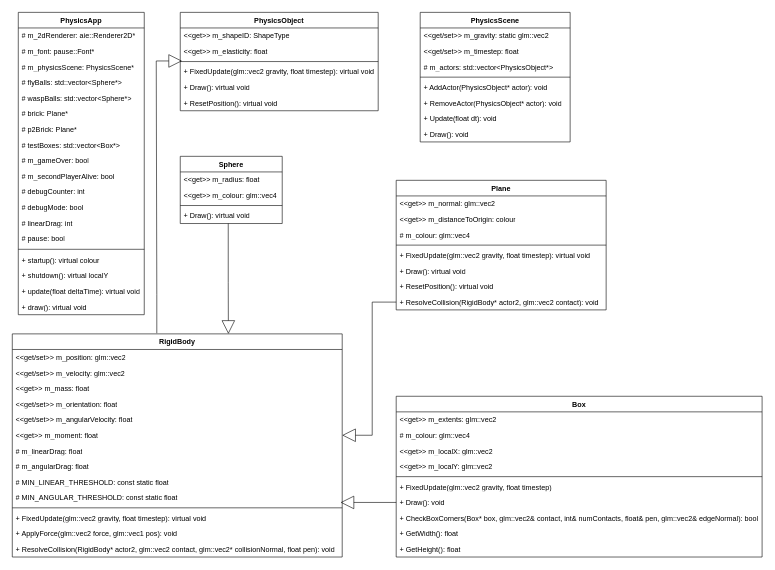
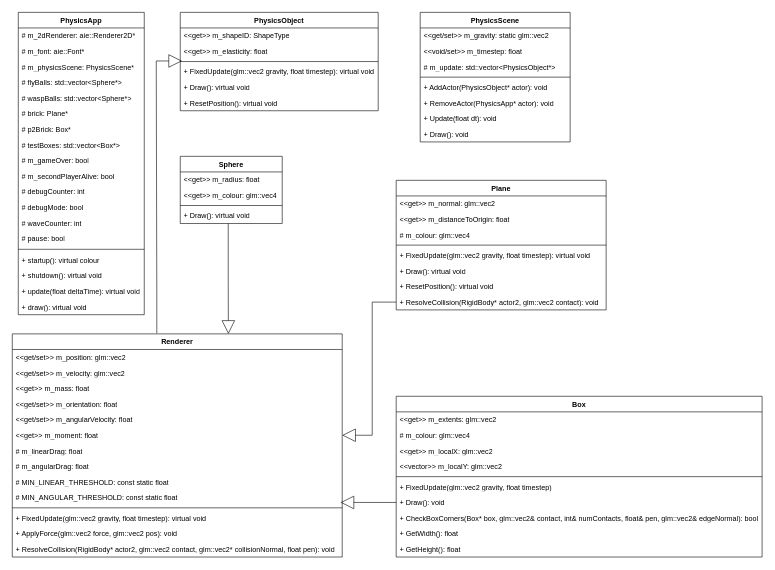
- <mxCell id="4" value="# m_font: pause::Font*" style="text;strokeColor=none;fillColor=none;align=left;verticalAlign=top;spacingLeft=4;spacingRight=4;overflow=hidden;rotatable=0;points=[[0,0.5],[1,0.5]];portConstraint=eastwest;whiteSpace=wrap;html=1;" parent="2" vertex="1"><mxGeometry y="52" width="210" height="26" as="geometry" /></mxCell>
+ <mxCell id="4" value="# m_font: aie::Font*" style="text;strokeColor=none;fillColor=none;align=left;verticalAlign=top;spacingLeft=4;spacingRight=4;overflow=hidden;rotatable=0;points=[[0,0.5],[1,0.5]];portConstraint=eastwest;whiteSpace=wrap;html=1;" parent="2" vertex="1"><mxGeometry y="52" width="210" height="26" as="geometry" /></mxCell>
- <mxCell id="31" value="&amp;lt;&amp;lt;get/set&amp;gt;&amp;gt; m_timestep: float" style="text;strokeColor=none;fillColor=none;align=left;verticalAlign=top;spacingLeft=4;spacingRight=4;overflow=hidden;rotatable=0;points=[[0,0.5],[1,0.5]];portConstraint=eastwest;whiteSpace=wrap;html=1;" parent="29" vertex="1"><mxGeometry y="52" width="250" height="26" as="geometry" /></mxCell>
+ <mxCell id="31" value="&amp;lt;&amp;lt;void/set&amp;gt;&amp;gt; m_timestep: float" style="text;strokeColor=none;fillColor=none;align=left;verticalAlign=top;spacingLeft=4;spacingRight=4;overflow=hidden;rotatable=0;points=[[0,0.5],[1,0.5]];portConstraint=eastwest;whiteSpace=wrap;html=1;" parent="29" vertex="1"><mxGeometry y="52" width="250" height="26" as="geometry" /></mxCell>
- <mxCell id="32" value="# m_actors: std::vector&amp;lt;PhysicsObject*&amp;gt;" style="text;strokeColor=none;fillColor=none;align=left;verticalAlign=top;spacingLeft=4;spacingRight=4;overflow=hidden;rotatable=0;points=[[0,0.5],[1,0.5]];portConstraint=eastwest;whiteSpace=wrap;html=1;" parent="29" vertex="1"><mxGeometry y="78" width="250" height="26" as="geometry" /></mxCell>
+ <mxCell id="32" value="# m_update: std::vector&amp;lt;PhysicsObject*&amp;gt;" style="text;strokeColor=none;fillColor=none;align=left;verticalAlign=top;spacingLeft=4;spacingRight=4;overflow=hidden;rotatable=0;points=[[0,0.5],[1,0.5]];portConstraint=eastwest;whiteSpace=wrap;html=1;" parent="29" vertex="1"><mxGeometry y="78" width="250" height="26" as="geometry" /></mxCell>
- <mxCell id="35" value="+ RemoveActor(PhysicsObject* actor): void" style="text;strokeColor=none;fillColor=none;align=left;verticalAlign=top;spacingLeft=4;spacingRight=4;overflow=hidden;rotatable=0;points=[[0,0.5],[1,0.5]];portConstraint=eastwest;whiteSpace=wrap;html=1;" parent="29" vertex="1"><mxGeometry y="138" width="250" height="26" as="geometry" /></mxCell>
+ <mxCell id="35" value="+ RemoveActor(PhysicsApp* actor): void" style="text;strokeColor=none;fillColor=none;align=left;verticalAlign=top;spacingLeft=4;spacingRight=4;overflow=hidden;rotatable=0;points=[[0,0.5],[1,0.5]];portConstraint=eastwest;whiteSpace=wrap;html=1;" parent="29" vertex="1"><mxGeometry y="138" width="250" height="26" as="geometry" /></mxCell>
- <mxCell id="9" value="# p2Brick: Plane*" style="text;strokeColor=none;fillColor=none;align=left;verticalAlign=top;spacingLeft=4;spacingRight=4;overflow=hidden;rotatable=0;points=[[0,0.5],[1,0.5]];portConstraint=eastwest;whiteSpace=wrap;html=1;" vertex="1" parent="2"><mxGeometry y="182" width="210" height="26" as="geometry" /></mxCell>
+ <mxCell id="9" value="# p2Brick: Box*" style="text;strokeColor=none;fillColor=none;align=left;verticalAlign=top;spacingLeft=4;spacingRight=4;overflow=hidden;rotatable=0;points=[[0,0.5],[1,0.5]];portConstraint=eastwest;whiteSpace=wrap;html=1;" vertex="1" parent="2"><mxGeometry y="182" width="210" height="26" as="geometry" /></mxCell>
- <mxCell id="60" value="&amp;lt;&amp;lt;get&amp;gt;&amp;gt; m_distanceToOrigin: colour" style="text;strokeColor=none;fillColor=none;align=left;verticalAlign=top;spacingLeft=4;spacingRight=4;overflow=hidden;rotatable=0;points=[[0,0.5],[1,0.5]];portConstraint=eastwest;whiteSpace=wrap;html=1;" parent="58" vertex="1"><mxGeometry y="52" width="350" height="26" as="geometry" /></mxCell>
+ <mxCell id="60" value="&amp;lt;&amp;lt;get&amp;gt;&amp;gt; m_distanceToOrigin: float" style="text;strokeColor=none;fillColor=none;align=left;verticalAlign=top;spacingLeft=4;spacingRight=4;overflow=hidden;rotatable=0;points=[[0,0.5],[1,0.5]];portConstraint=eastwest;whiteSpace=wrap;html=1;" parent="58" vertex="1"><mxGeometry y="52" width="350" height="26" as="geometry" /></mxCell>
- <mxCell id="15" value="# linearDrag: int" style="text;strokeColor=none;fillColor=none;align=left;verticalAlign=top;spacingLeft=4;spacingRight=4;overflow=hidden;rotatable=0;points=[[0,0.5],[1,0.5]];portConstraint=eastwest;whiteSpace=wrap;html=1;" vertex="1" parent="2"><mxGeometry y="338" width="210" height="26" as="geometry" /></mxCell>
+ <mxCell id="15" value="# waveCounter: int" style="text;strokeColor=none;fillColor=none;align=left;verticalAlign=top;spacingLeft=4;spacingRight=4;overflow=hidden;rotatable=0;points=[[0,0.5],[1,0.5]];portConstraint=eastwest;whiteSpace=wrap;html=1;" vertex="1" parent="2"><mxGeometry y="338" width="210" height="26" as="geometry" /></mxCell>
- <mxCell id="19" value="+ shutdown(): virtual localY" style="text;strokeColor=none;fillColor=none;align=left;verticalAlign=top;spacingLeft=4;spacingRight=4;overflow=hidden;rotatable=0;points=[[0,0.5],[1,0.5]];portConstraint=eastwest;whiteSpace=wrap;html=1;" parent="2" vertex="1"><mxGeometry y="426" width="210" height="26" as="geometry" /></mxCell>
+ <mxCell id="19" value="+ shutdown(): virtual void" style="text;strokeColor=none;fillColor=none;align=left;verticalAlign=top;spacingLeft=4;spacingRight=4;overflow=hidden;rotatable=0;points=[[0,0.5],[1,0.5]];portConstraint=eastwest;whiteSpace=wrap;html=1;" parent="2" vertex="1"><mxGeometry y="426" width="210" height="26" as="geometry" /></mxCell>
- <mxCell id="38" value="RigidBody" style="swimlane;fontStyle=1;align=center;verticalAlign=top;childLayout=stackLayout;horizontal=1;startSize=26;horizontalStack=0;resizeParent=1;resizeParentMax=0;resizeLast=0;collapsible=1;marginBottom=0;whiteSpace=wrap;html=1;" parent="1" vertex="1"><mxGeometry x="20" y="556" width="550" height="372" as="geometry" /></mxCell>
+ <mxCell id="38" value="Renderer" style="swimlane;fontStyle=1;align=center;verticalAlign=top;childLayout=stackLayout;horizontal=1;startSize=26;horizontalStack=0;resizeParent=1;resizeParentMax=0;resizeLast=0;collapsible=1;marginBottom=0;whiteSpace=wrap;html=1;" parent="1" vertex="1"><mxGeometry x="20" y="556" width="550" height="372" as="geometry" /></mxCell>
- <mxCell id="72" value="&amp;lt;&amp;lt;get&amp;gt;&amp;gt;&amp;nbsp;m_localY: glm::vec2" style="text;strokeColor=none;fillColor=none;align=left;verticalAlign=top;spacingLeft=4;spacingRight=4;overflow=hidden;rotatable=0;points=[[0,0.5],[1,0.5]];portConstraint=eastwest;whiteSpace=wrap;html=1;" parent="68" vertex="1"><mxGeometry y="104" width="610" height="26" as="geometry" /></mxCell>
+ <mxCell id="72" value="&amp;lt;&amp;lt;vector&amp;gt;&amp;gt;&amp;nbsp;m_localY: glm::vec2" style="text;strokeColor=none;fillColor=none;align=left;verticalAlign=top;spacingLeft=4;spacingRight=4;overflow=hidden;rotatable=0;points=[[0,0.5],[1,0.5]];portConstraint=eastwest;whiteSpace=wrap;html=1;" parent="68" vertex="1"><mxGeometry y="104" width="610" height="26" as="geometry" /></mxCell>
- <mxCell id="51" value="+ ApplyForce(glm::vec2 force, glm::vec1 pos): void" style="text;strokeColor=none;fillColor=none;align=left;verticalAlign=top;spacingLeft=4;spacingRight=4;overflow=hidden;rotatable=0;points=[[0,0.5],[1,0.5]];portConstraint=eastwest;whiteSpace=wrap;html=1;" parent="38" vertex="1"><mxGeometry y="320" width="550" height="26" as="geometry" /></mxCell>
+ <mxCell id="51" value="+ ApplyForce(glm::vec2 force, glm::vec2 pos): void" style="text;strokeColor=none;fillColor=none;align=left;verticalAlign=top;spacingLeft=4;spacingRight=4;overflow=hidden;rotatable=0;points=[[0,0.5],[1,0.5]];portConstraint=eastwest;whiteSpace=wrap;html=1;" parent="38" vertex="1"><mxGeometry y="320" width="550" height="26" as="geometry" /></mxCell>
